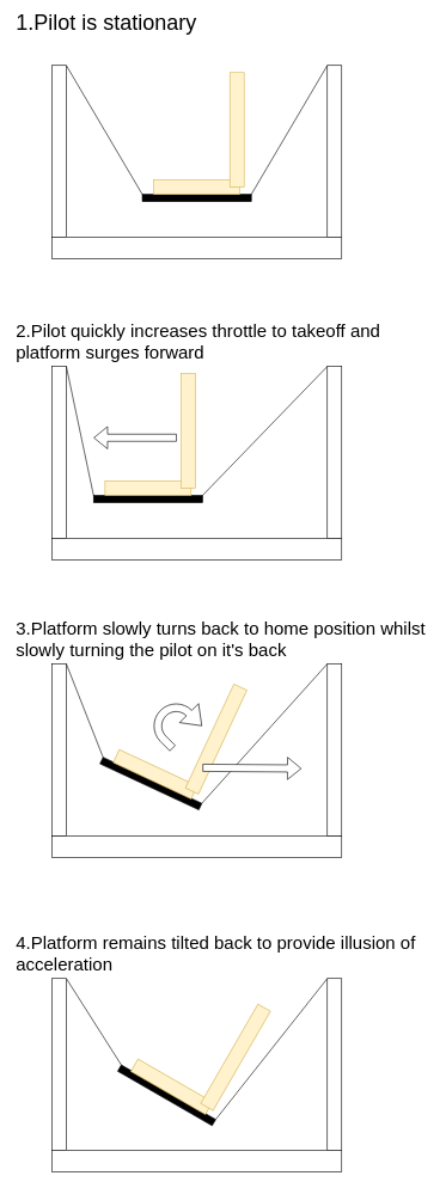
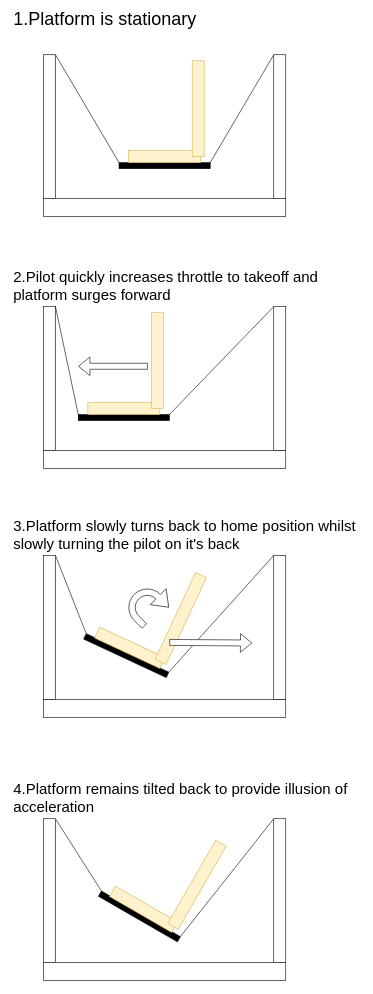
- <mxCell id="11" value="1.Pilot is stationary" style="text;html=1;strokeColor=none;fillColor=none;align=left;verticalAlign=middle;whiteSpace=wrap;rounded=0;fontSize=30;" vertex="1" parent="1"><mxGeometry x="20" y="20" width="340" height="20" as="geometry" /></mxCell>
+ <mxCell id="11" value="1.Platform is stationary" style="text;html=1;strokeColor=none;fillColor=none;align=left;verticalAlign=middle;whiteSpace=wrap;rounded=0;fontSize=30;" vertex="1" parent="1"><mxGeometry x="20" y="20" width="340" height="20" as="geometry" /></mxCell>
